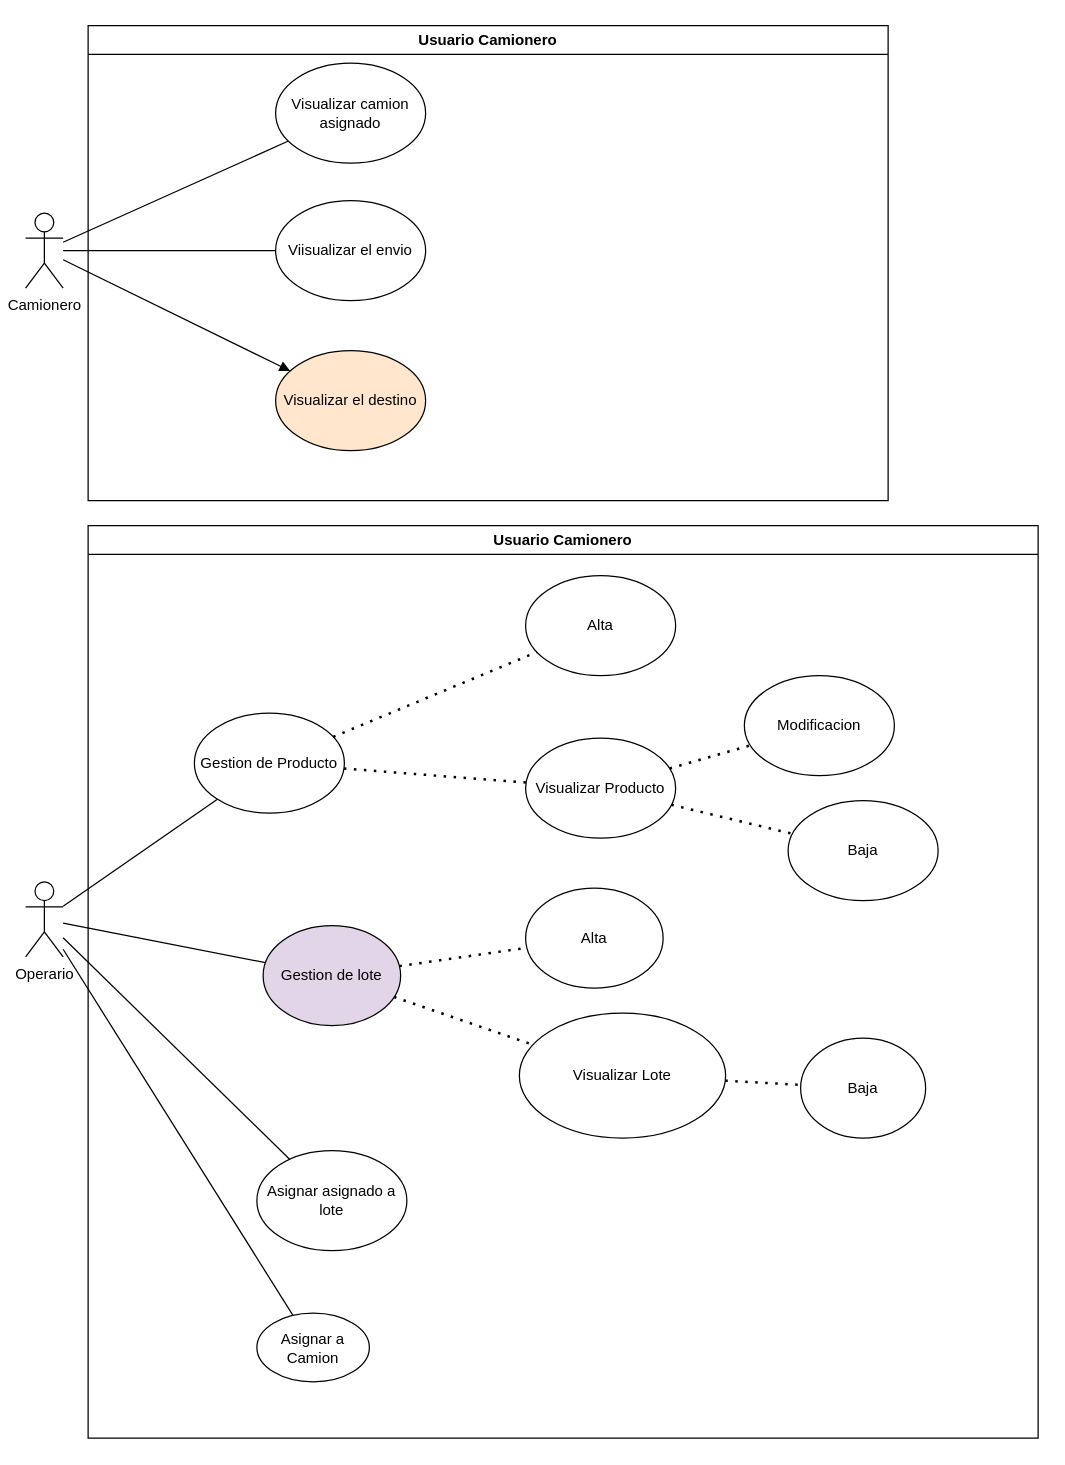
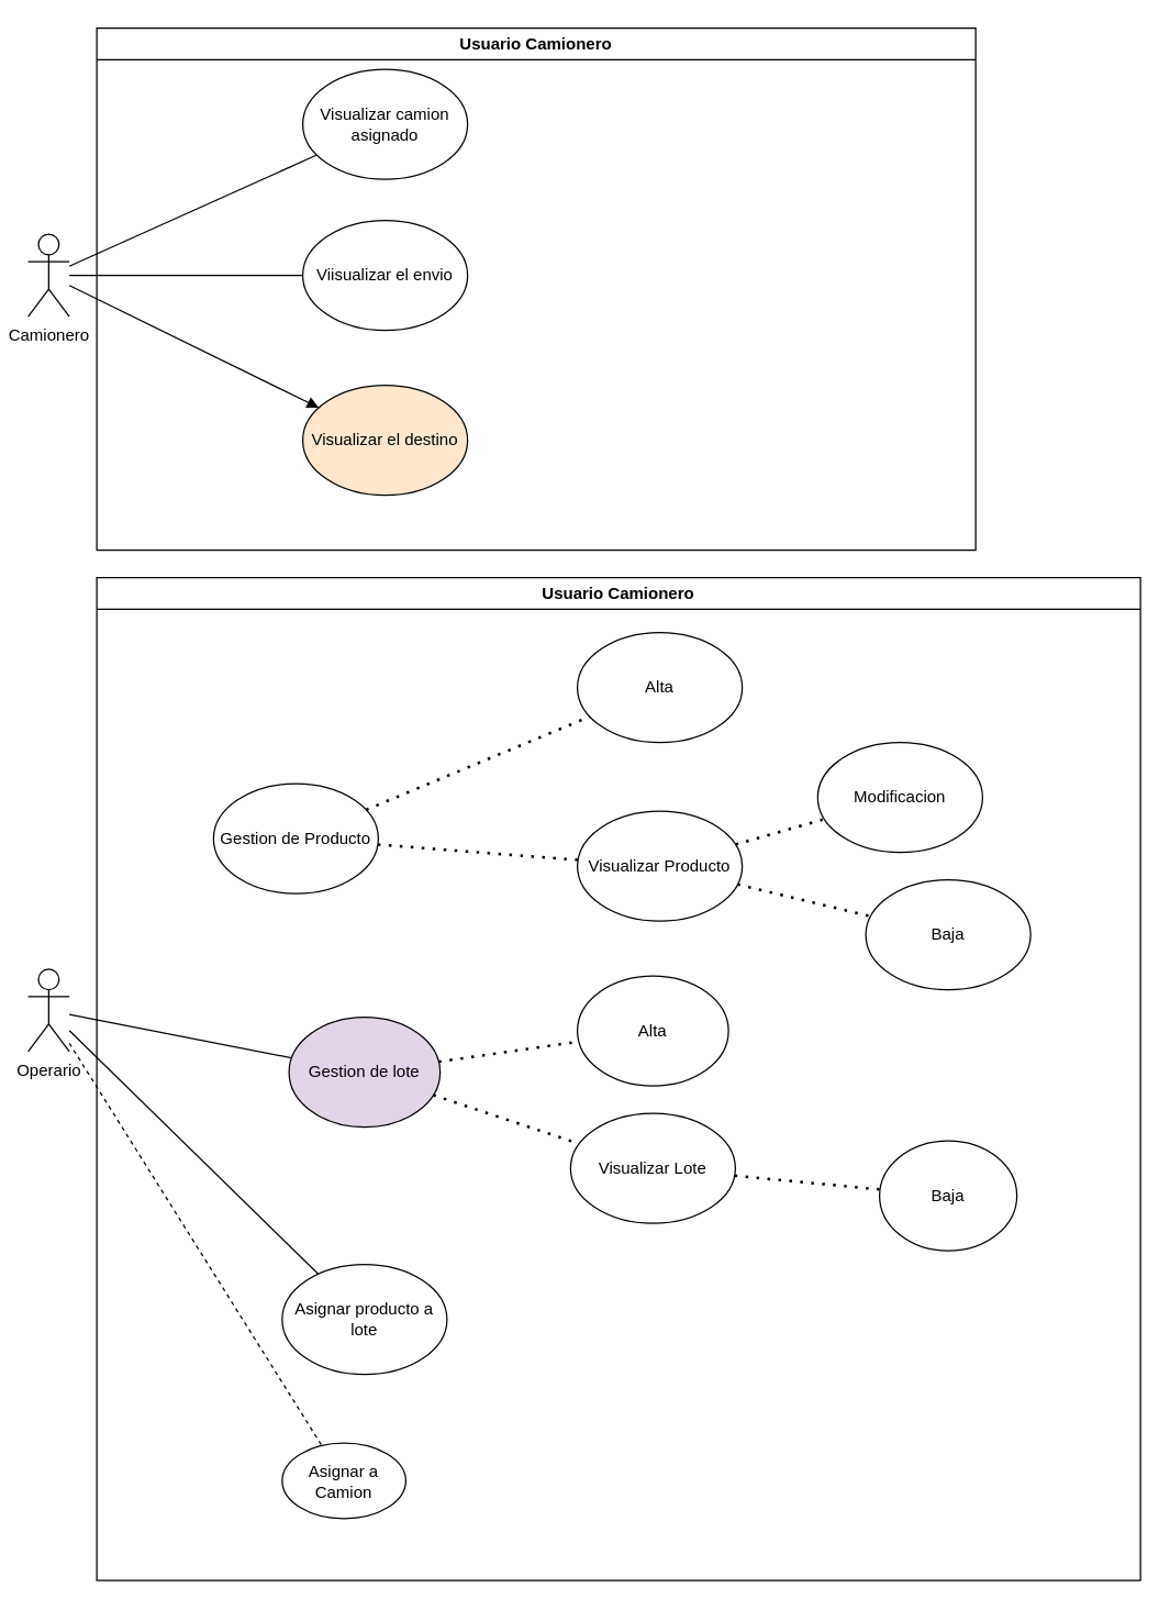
- <mxCell id="9" value="" style="endArrow=none;html=1;rounded=0;" parent="1" source="8" target="10" edge="1"><mxGeometry width="50" height="50" relative="1" as="geometry"><mxPoint x="200" y="760" as="sourcePoint" /><mxPoint x="270" y="620" as="targetPoint" /></mxGeometry></mxCell>
- <mxCell id="27" value="Visualizar Lote" style="ellipse;whiteSpace=wrap;html=1;" vertex="1" parent="14"><mxGeometry x="345" y="390" width="165" height="100" as="geometry" /></mxCell>
+ <mxCell id="27" value="Visualizar Lote" style="ellipse;whiteSpace=wrap;html=1;" vertex="1" parent="14"><mxGeometry x="345" y="390" width="120" height="80" as="geometry" /></mxCell>
- <mxCell id="33" value="" style="endArrow=none;html=1;rounded=0;" edge="1" parent="1" source="8" target="29"><mxGeometry width="50" height="50" relative="1" as="geometry"><mxPoint x="60" y="760" as="sourcePoint" /><mxPoint x="241" y="937" as="targetPoint" /></mxGeometry></mxCell>
+ <mxCell id="33" value="" style="endArrow=none;html=1;rounded=0;dashed=1;" edge="1" parent="1" source="8" target="29"><mxGeometry width="50" height="50" relative="1" as="geometry"><mxPoint x="60" y="760" as="sourcePoint" /><mxPoint x="241" y="937" as="targetPoint" /></mxGeometry></mxCell>
- <mxCell id="15" value="Asignar asignado a lote" style="ellipse;whiteSpace=wrap;html=1;" vertex="1" parent="14"><mxGeometry x="135" y="500" width="120" height="80" as="geometry" /></mxCell>
+ <mxCell id="15" value="Asignar producto a lote" style="ellipse;whiteSpace=wrap;html=1;" vertex="1" parent="14"><mxGeometry x="135" y="500" width="120" height="80" as="geometry" /></mxCell>
